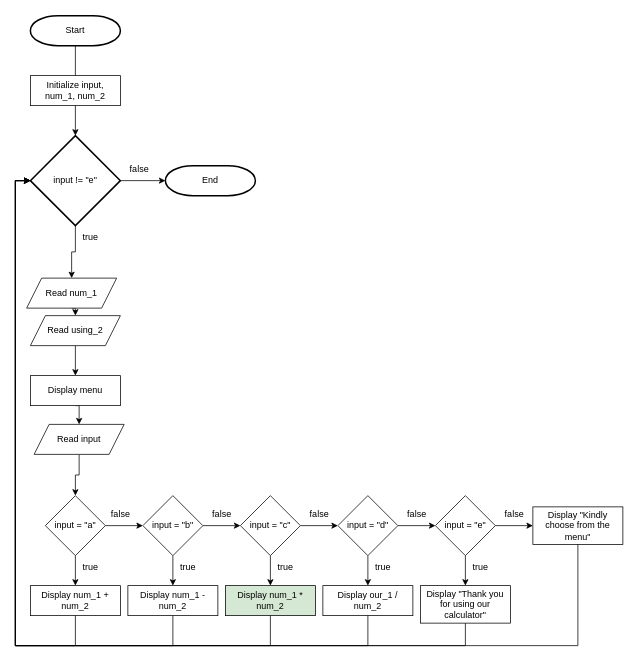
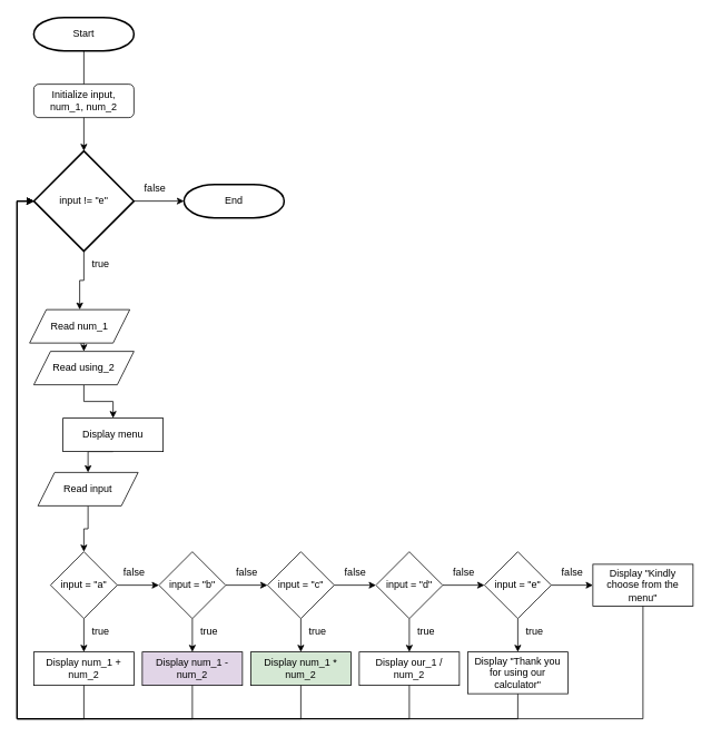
- <mxCell id="7" value="Initialize input, num_1, num_2" style="rounded=0;whiteSpace=wrap;html=1;" vertex="1" parent="1"><mxGeometry x="40" y="100" width="120" height="40" as="geometry" /></mxCell>
+ <mxCell id="7" value="Initialize input, num_1, num_2" style="whiteSpace=wrap;html=1;rounded=1;" vertex="1" parent="1"><mxGeometry x="40" y="100" width="120" height="40" as="geometry" /></mxCell>
- <mxCell id="15" value="Display menu" style="rounded=0;whiteSpace=wrap;html=1;" vertex="1" parent="1"><mxGeometry x="40" y="500" width="120" height="40" as="geometry" /></mxCell>
+ <mxCell id="15" value="Display menu" style="rounded=0;whiteSpace=wrap;html=1;" vertex="1" parent="1"><mxGeometry x="75" y="500" width="120" height="40" as="geometry" /></mxCell>
- <mxCell id="32" value="Display num_1 - num_2" style="rounded=0;whiteSpace=wrap;html=1;" vertex="1" parent="1"><mxGeometry x="170" y="780" width="120" height="40" as="geometry" /></mxCell>
+ <mxCell id="32" value="Display num_1 - num_2" style="rounded=0;whiteSpace=wrap;html=1;fillColor=#e1d5e7;" vertex="1" parent="1"><mxGeometry x="170" y="780" width="120" height="40" as="geometry" /></mxCell>
